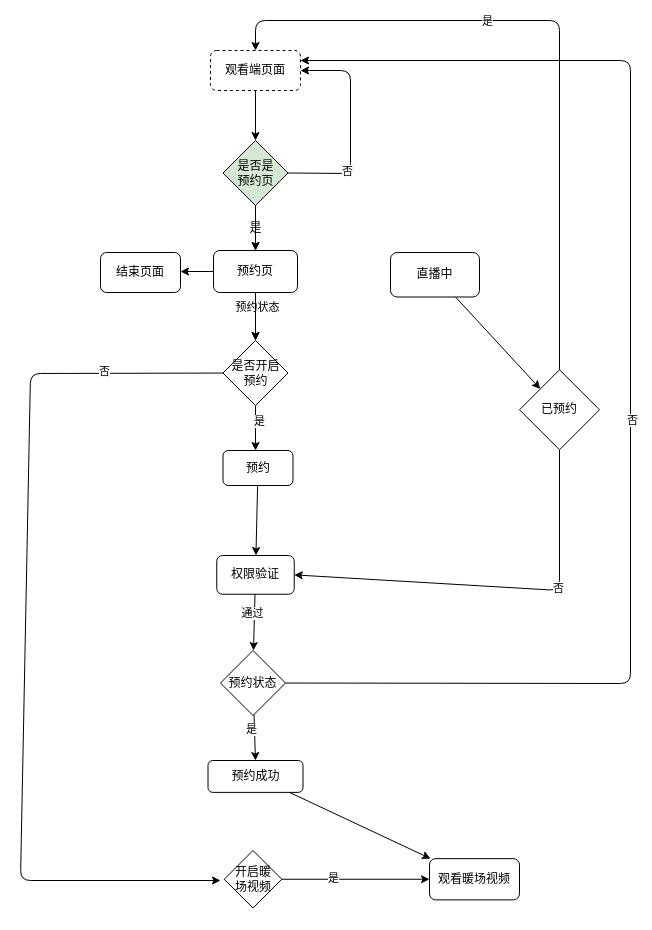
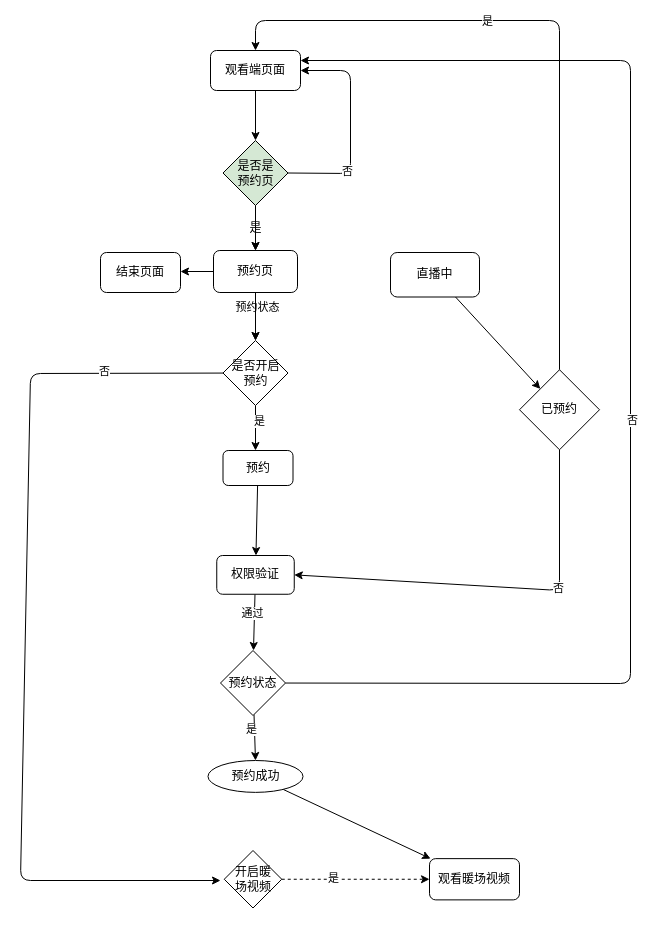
- <mxCell id="3" value="观看端页面" style="rounded=1;whiteSpace=wrap;html=1;dashed=1;" vertex="1" parent="1"><mxGeometry x="210" y="50" width="90" height="40" as="geometry" /></mxCell>
+ <mxCell id="3" value="观看端页面" style="rounded=1;whiteSpace=wrap;html=1;" vertex="1" parent="1"><mxGeometry x="210" y="50" width="90" height="40" as="geometry" /></mxCell>
- <mxCell id="26" value="预约成功" style="whiteSpace=wrap;html=1;rounded=1;" vertex="1" parent="1"><mxGeometry x="207.5" y="760" width="95" height="31.88" as="geometry" /></mxCell>
+ <mxCell id="26" value="预约成功" style="ellipse;whiteSpace=wrap;html=1;" vertex="1" parent="1"><mxGeometry x="207.5" y="760" width="95" height="31.88" as="geometry" /></mxCell>
- <mxCell id="27" value="" style="edgeStyle=none;html=1;entryX=0;entryY=0.5;entryDx=0;entryDy=0;" edge="1" parent="1" source="29" target="30"><mxGeometry relative="1" as="geometry"><mxPoint x="363.75" y="808.75" as="targetPoint" /></mxGeometry></mxCell>
+ <mxCell id="27" value="" style="edgeStyle=none;html=1;entryX=0;entryY=0.5;entryDx=0;entryDy=0;dashed=1;" edge="1" parent="1" source="29" target="30"><mxGeometry relative="1" as="geometry"><mxPoint x="363.75" y="808.75" as="targetPoint" /></mxGeometry></mxCell>
